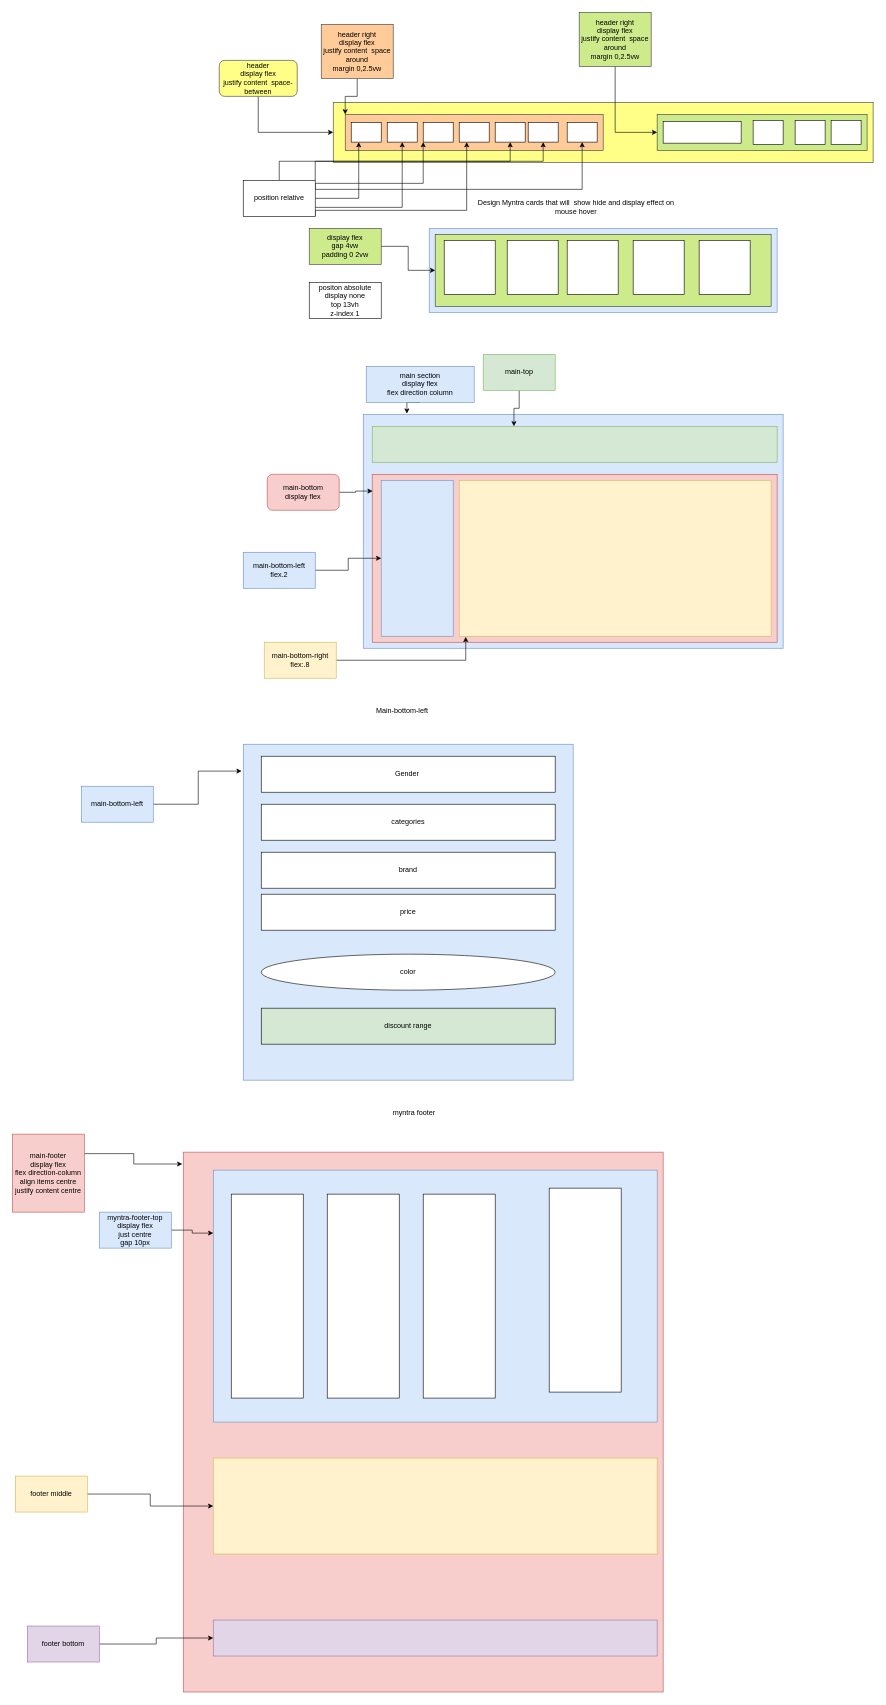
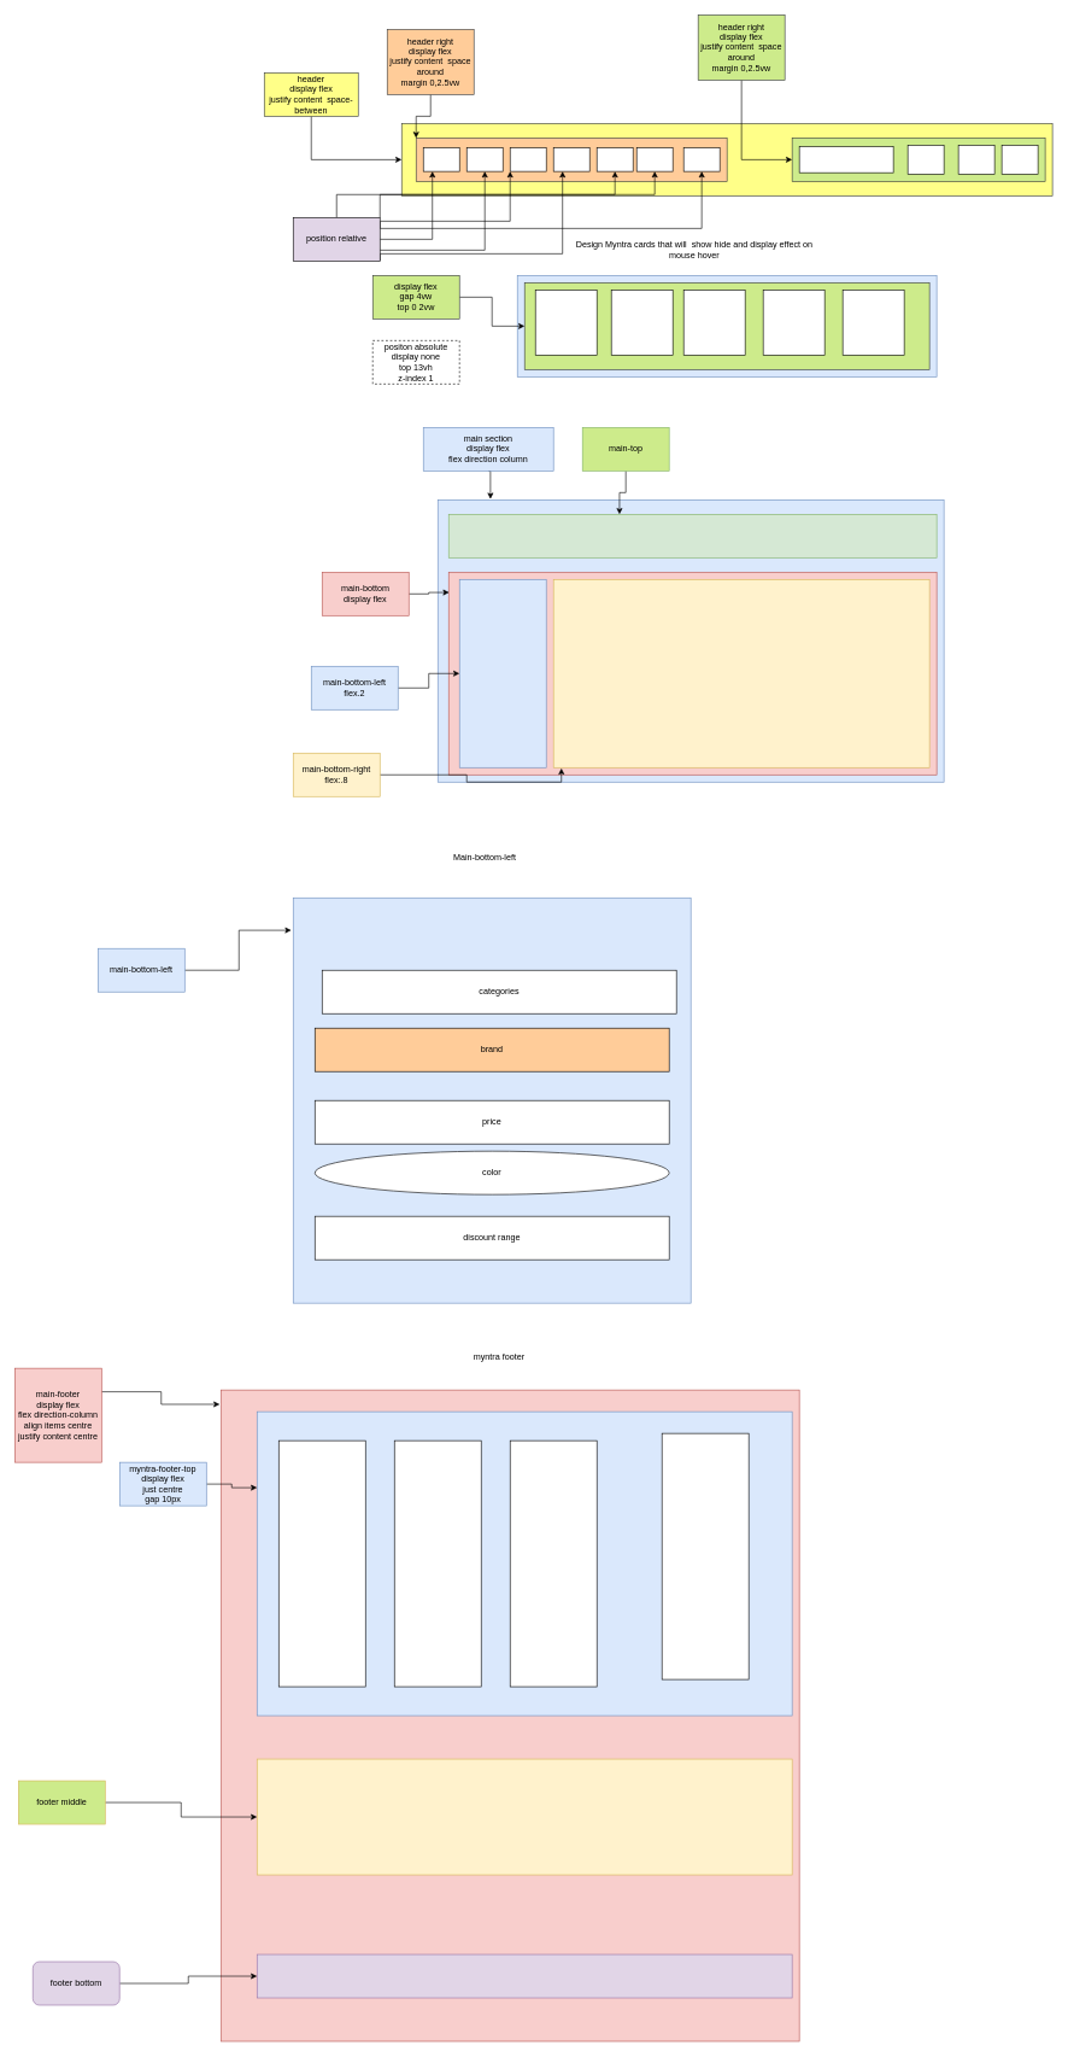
- <mxCell id="20" value="header&lt;br&gt;display flex&lt;br&gt;justify content&amp;nbsp; space-between" style="whiteSpace=wrap;html=1;fillColor=#ffff88;strokeColor=#36393d;rounded=1;" parent="1" vertex="1"><mxGeometry x="365" y="100" width="130" height="60" as="geometry" /></mxCell>
+ <mxCell id="20" value="header&lt;br&gt;display flex&lt;br&gt;justify content&amp;nbsp; space-between" style="rounded=0;whiteSpace=wrap;html=1;fillColor=#ffff88;strokeColor=#36393d;" parent="1" vertex="1"><mxGeometry x="365" y="100" width="130" height="60" as="geometry" /></mxCell>
- <mxCell id="41" value="position relative" style="rounded=0;whiteSpace=wrap;html=1;" parent="1" vertex="1"><mxGeometry x="405" y="300" width="120" height="60" as="geometry" /></mxCell>
+ <mxCell id="41" value="position relative" style="rounded=0;whiteSpace=wrap;html=1;fillColor=#e1d5e7;" parent="1" vertex="1"><mxGeometry x="405" y="300" width="120" height="60" as="geometry" /></mxCell>
- <mxCell id="32" value="display flex&lt;br&gt;gap 4vw&lt;br&gt;padding 0 2vw" style="rounded=0;whiteSpace=wrap;html=1;fillColor=#cdeb8b;strokeColor=#36393d;" parent="1" vertex="1"><mxGeometry x="515" y="380" width="120" height="60" as="geometry" /></mxCell>
+ <mxCell id="32" value="display flex&lt;br&gt;gap 4vw&lt;br&gt;top 0 2vw" style="rounded=0;whiteSpace=wrap;html=1;fillColor=#cdeb8b;strokeColor=#36393d;" parent="1" vertex="1"><mxGeometry x="515" y="380" width="120" height="60" as="geometry" /></mxCell>
- <mxCell id="33" value="positon absolute&lt;br&gt;display none&lt;br&gt;top 13vh&lt;br&gt;z-index 1" style="rounded=0;whiteSpace=wrap;html=1;" parent="1" vertex="1"><mxGeometry x="515" y="470" width="120" height="60" as="geometry" /></mxCell>
+ <mxCell id="33" value="positon absolute&lt;br&gt;display none&lt;br&gt;top 13vh&lt;br&gt;z-index 1" style="rounded=0;whiteSpace=wrap;html=1;dashed=1;" parent="1" vertex="1"><mxGeometry x="515" y="470" width="120" height="60" as="geometry" /></mxCell>
- <mxCell id="50" value="main-top" style="rounded=0;whiteSpace=wrap;html=1;fillColor=#d5e8d4;strokeColor=#82b366;" parent="1" vertex="1"><mxGeometry x="805" y="590" width="120" height="60" as="geometry" /></mxCell>
+ <mxCell id="50" value="main-top" style="rounded=0;whiteSpace=wrap;html=1;fillColor=#cdeb8b;strokeColor=#82b366;" parent="1" vertex="1"><mxGeometry x="805" y="590" width="120" height="60" as="geometry" /></mxCell>
- <mxCell id="48" value="main section&lt;br&gt;display flex&lt;br&gt;flex direction column" style="rounded=0;whiteSpace=wrap;html=1;fillColor=#dae8fc;strokeColor=#6c8ebf;" parent="1" vertex="1"><mxGeometry x="610" y="610" width="180" height="60" as="geometry" /></mxCell>
+ <mxCell id="48" value="main section&lt;br&gt;display flex&lt;br&gt;flex direction column" style="rounded=0;whiteSpace=wrap;html=1;fillColor=#dae8fc;strokeColor=#6c8ebf;" parent="1" vertex="1"><mxGeometry x="585" y="590" width="180" height="60" as="geometry" /></mxCell>
- <mxCell id="52" value="main-bottom&lt;br&gt;display flex" style="whiteSpace=wrap;html=1;fillColor=#f8cecc;strokeColor=#b85450;rounded=1;" parent="1" vertex="1"><mxGeometry x="445" y="790" width="120" height="60" as="geometry" /></mxCell>
+ <mxCell id="52" value="main-bottom&lt;br&gt;display flex" style="rounded=0;whiteSpace=wrap;html=1;fillColor=#f8cecc;strokeColor=#b85450;" parent="1" vertex="1"><mxGeometry x="445" y="790" width="120" height="60" as="geometry" /></mxCell>
- <mxCell id="54" value="main-bottom-left&lt;br&gt;flex.2" style="rounded=0;whiteSpace=wrap;html=1;fillColor=#dae8fc;strokeColor=#6c8ebf;" parent="1" vertex="1"><mxGeometry x="405" y="920" width="120" height="60" as="geometry" /></mxCell>
+ <mxCell id="54" value="main-bottom-left&lt;br&gt;flex.2" style="rounded=0;whiteSpace=wrap;html=1;fillColor=#dae8fc;strokeColor=#6c8ebf;" parent="1" vertex="1"><mxGeometry x="430" y="920" width="120" height="60" as="geometry" /></mxCell>
- <mxCell id="56" value="main-bottom-right&lt;br&gt;flex:.8" style="rounded=0;whiteSpace=wrap;html=1;fillColor=#fff2cc;strokeColor=#d6b656;" parent="1" vertex="1"><mxGeometry x="440" y="1070" width="120" height="60" as="geometry" /></mxCell>
+ <mxCell id="56" value="main-bottom-right&lt;br&gt;flex:.8" style="rounded=0;whiteSpace=wrap;html=1;fillColor=#fff2cc;strokeColor=#d6b656;" parent="1" vertex="1"><mxGeometry x="405" y="1040" width="120" height="60" as="geometry" /></mxCell>
- <mxCell id="59" value="Gender&amp;nbsp;" style="rounded=0;whiteSpace=wrap;html=1;" parent="1" vertex="1"><mxGeometry x="435" y="1260" width="490" height="60" as="geometry" /></mxCell>
- <mxCell id="60" value="categories" style="rounded=0;whiteSpace=wrap;html=1;" parent="1" vertex="1"><mxGeometry x="435" y="1340" width="490" height="60" as="geometry" /></mxCell>
+ <mxCell id="60" value="categories" style="rounded=0;whiteSpace=wrap;html=1;" parent="1" vertex="1"><mxGeometry x="445" y="1340" width="490" height="60" as="geometry" /></mxCell>
- <mxCell id="61" value="brand" style="rounded=0;whiteSpace=wrap;html=1;" parent="1" vertex="1"><mxGeometry x="435" y="1420" width="490" height="60" as="geometry" /></mxCell>
+ <mxCell id="61" value="brand" style="rounded=0;whiteSpace=wrap;html=1;fillColor=#ffcc99;" parent="1" vertex="1"><mxGeometry x="435" y="1420" width="490" height="60" as="geometry" /></mxCell>
- <mxCell id="62" value="price" style="rounded=0;whiteSpace=wrap;html=1;" parent="1" vertex="1"><mxGeometry x="435" y="1490" width="490" height="60" as="geometry" /></mxCell>
+ <mxCell id="62" value="price" style="rounded=0;whiteSpace=wrap;html=1;" parent="1" vertex="1"><mxGeometry x="435" y="1520" width="490" height="60" as="geometry" /></mxCell>
- <mxCell id="64" value="discount range" style="rounded=0;whiteSpace=wrap;html=1;fillColor=#d5e8d4;" parent="1" vertex="1"><mxGeometry x="435" y="1680" width="490" height="60" as="geometry" /></mxCell>
+ <mxCell id="64" value="discount range" style="rounded=0;whiteSpace=wrap;html=1;" parent="1" vertex="1"><mxGeometry x="435" y="1680" width="490" height="60" as="geometry" /></mxCell>
- <mxCell id="67" value="myntra footer" style="text;html=1;strokeColor=none;fillColor=none;align=center;verticalAlign=middle;whiteSpace=wrap;rounded=0;" vertex="1" parent="1"><mxGeometry x="545" y="1840" width="290" height="30" as="geometry" /></mxCell>
+ <mxCell id="67" value="myntra footer" style="text;html=1;strokeColor=none;fillColor=none;align=center;verticalAlign=middle;whiteSpace=wrap;rounded=0;" vertex="1" parent="1"><mxGeometry x="545" y="1860" width="290" height="30" as="geometry" /></mxCell>
- <mxCell id="80" value="footer middle" style="rounded=0;whiteSpace=wrap;html=1;fillColor=#fff2cc;strokeColor=#d6b656;" vertex="1" parent="1"><mxGeometry x="25" y="2460" width="120" height="60" as="geometry" /></mxCell>
+ <mxCell id="80" value="footer middle" style="rounded=0;whiteSpace=wrap;html=1;fillColor=#cdeb8b;strokeColor=#d6b656;" vertex="1" parent="1"><mxGeometry x="25" y="2460" width="120" height="60" as="geometry" /></mxCell>
- <mxCell id="82" value="footer bottom" style="rounded=0;whiteSpace=wrap;html=1;fillColor=#e1d5e7;strokeColor=#9673a6;" vertex="1" parent="1"><mxGeometry x="45" y="2710" width="120" height="60" as="geometry" /></mxCell>
+ <mxCell id="82" value="footer bottom" style="whiteSpace=wrap;html=1;fillColor=#e1d5e7;strokeColor=#9673a6;rounded=1;" vertex="1" parent="1"><mxGeometry x="45" y="2710" width="120" height="60" as="geometry" /></mxCell>
